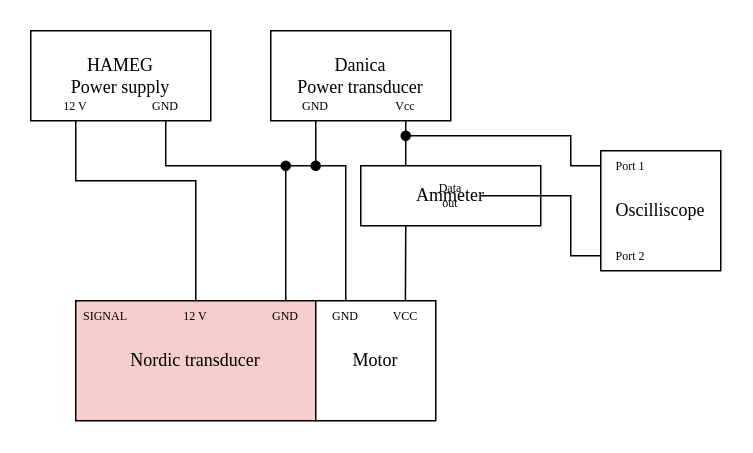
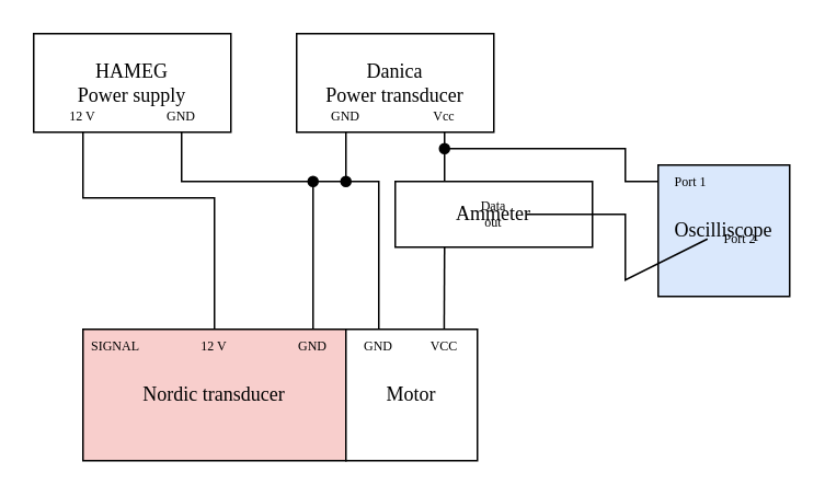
- <mxCell id="20" value="&lt;font&gt;Oscilliscope&lt;/font&gt;" style="rounded=0;whiteSpace=wrap;html=1;fontFamily=Tahoma;" parent="1" vertex="1"><mxGeometry x="400" y="100" width="80" height="80" as="geometry" /></mxCell>
+ <mxCell id="20" value="&lt;font&gt;Oscilliscope&lt;/font&gt;" style="rounded=0;whiteSpace=wrap;html=1;fontFamily=Tahoma;fillColor=#dae8fc;" parent="1" vertex="1"><mxGeometry x="400" y="100" width="80" height="80" as="geometry" /></mxCell>
- <mxCell id="27" value="Port 2" style="text;html=1;align=center;verticalAlign=middle;whiteSpace=wrap;rounded=0;fontFamily=Tahoma;fontSize=8;" parent="1" vertex="1"><mxGeometry x="400" y="160" width="40" height="20" as="geometry" /></mxCell>
+ <mxCell id="27" value="Port 2" style="text;html=1;align=center;verticalAlign=middle;whiteSpace=wrap;rounded=0;fontFamily=Tahoma;fontSize=8;" parent="1" vertex="1"><mxGeometry x="430" y="135" width="40" height="20" as="geometry" /></mxCell>
